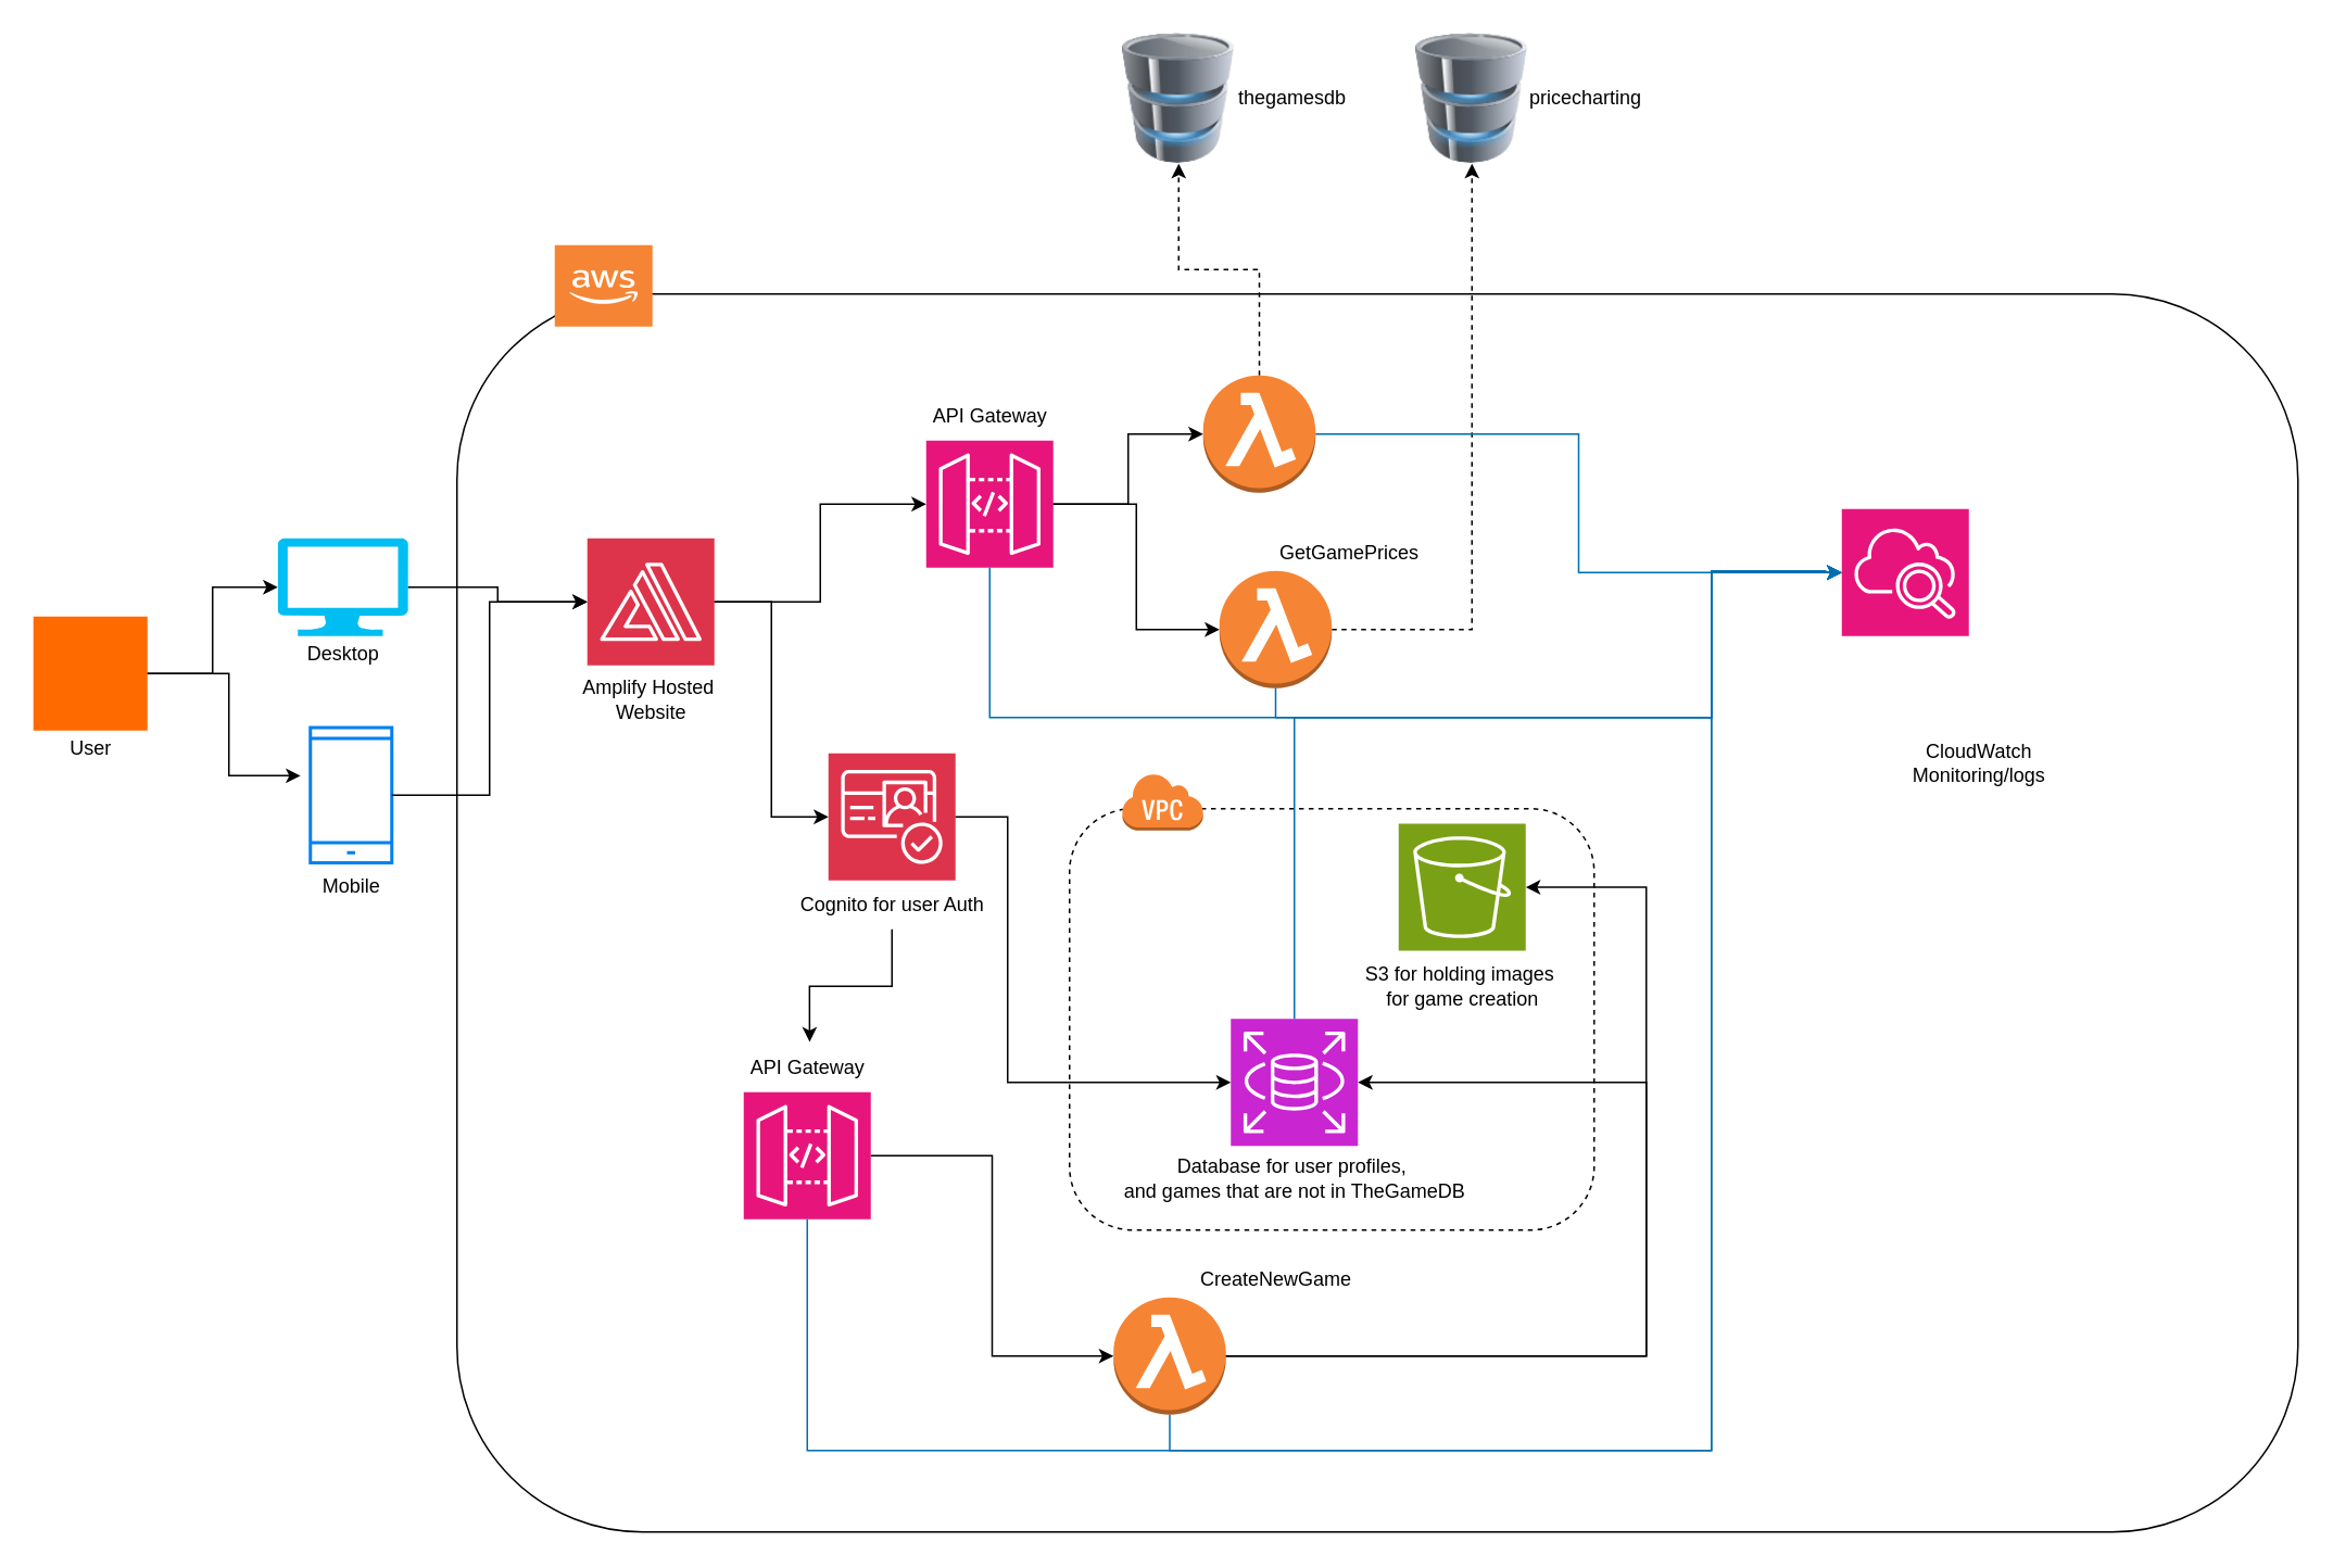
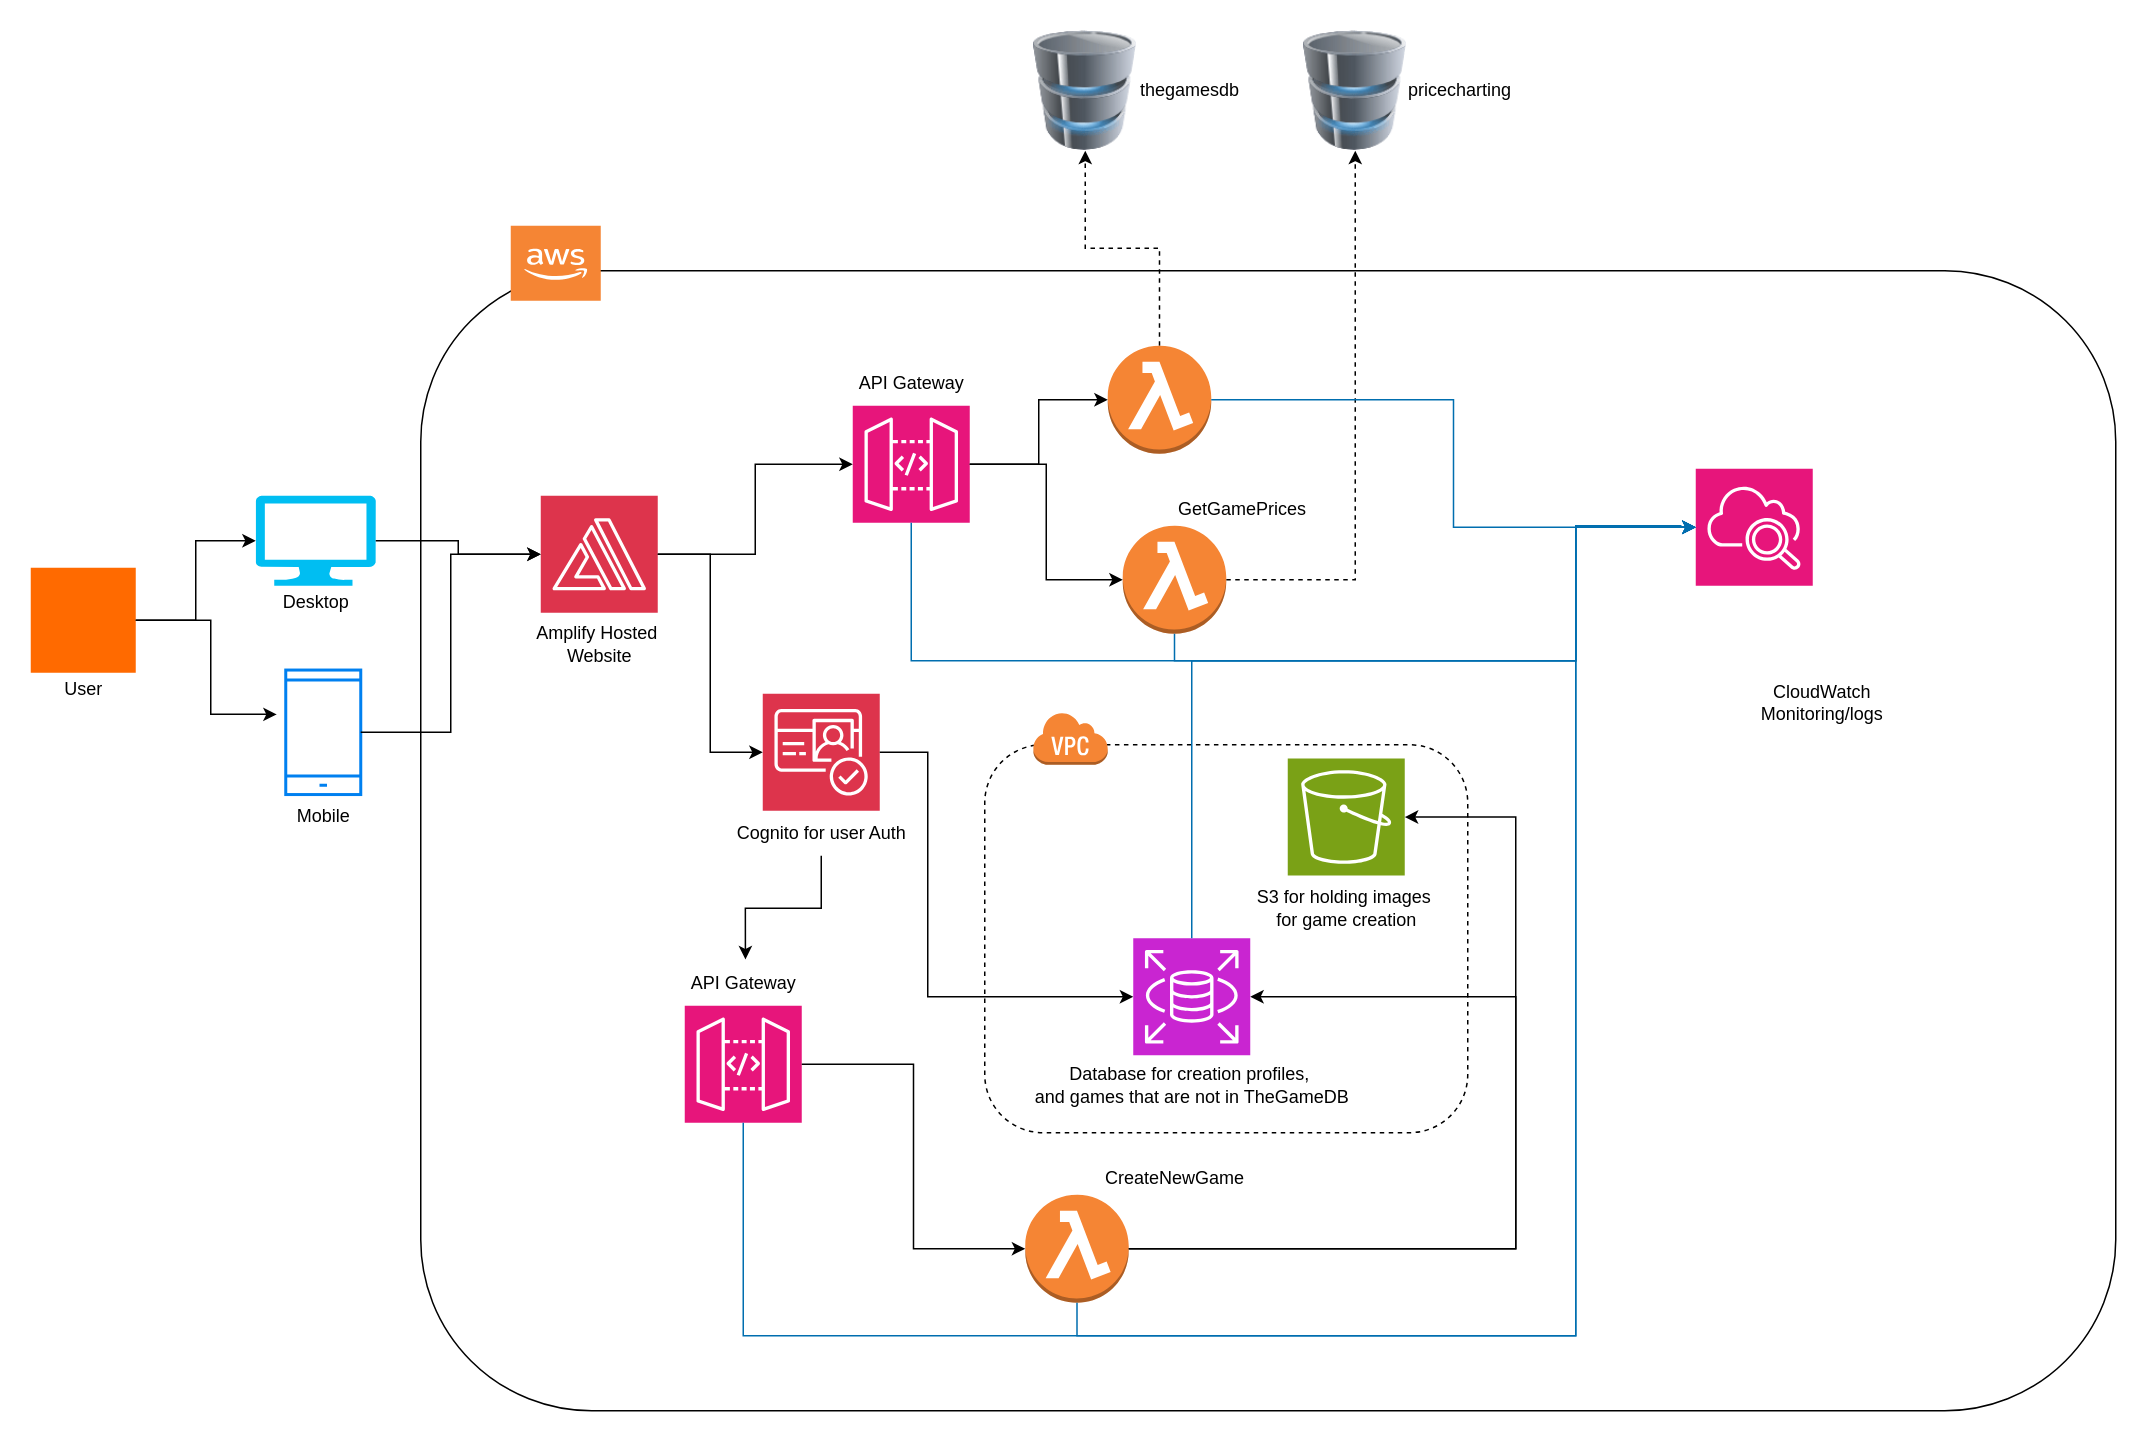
- <mxCell id="40" value="Database for user profiles,&amp;nbsp;&lt;div&gt;and games that are not in TheGameDB&lt;/div&gt;" style="text;html=1;align=center;verticalAlign=middle;resizable=0;points=[];autosize=1;strokeColor=none;fillColor=none;" vertex="1" parent="1"><mxGeometry x="679" y="703" width="230" height="40" as="geometry" /></mxCell>
+ <mxCell id="40" value="Database for creation profiles,&amp;nbsp;&lt;div&gt;and games that are not in TheGameDB&lt;/div&gt;" style="text;html=1;align=center;verticalAlign=middle;resizable=0;points=[];autosize=1;strokeColor=none;fillColor=none;" vertex="1" parent="1"><mxGeometry x="679" y="703" width="230" height="40" as="geometry" /></mxCell>
